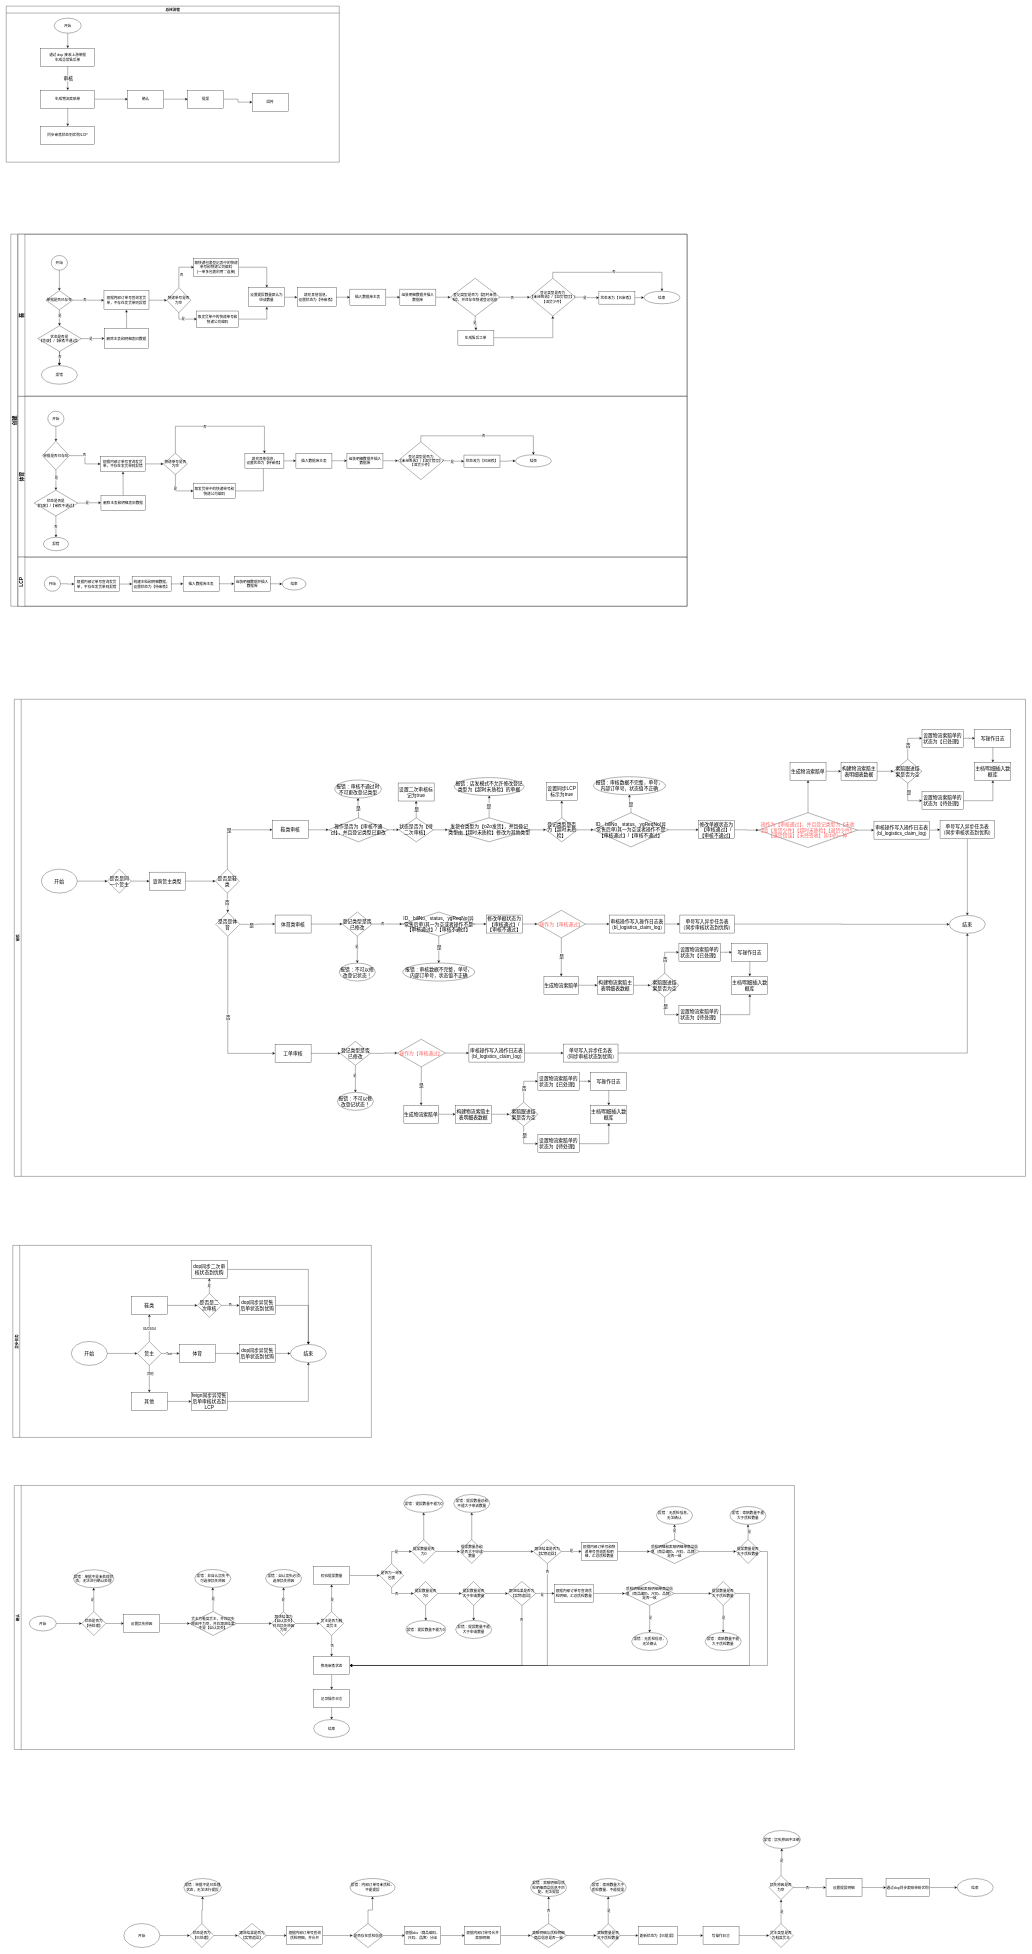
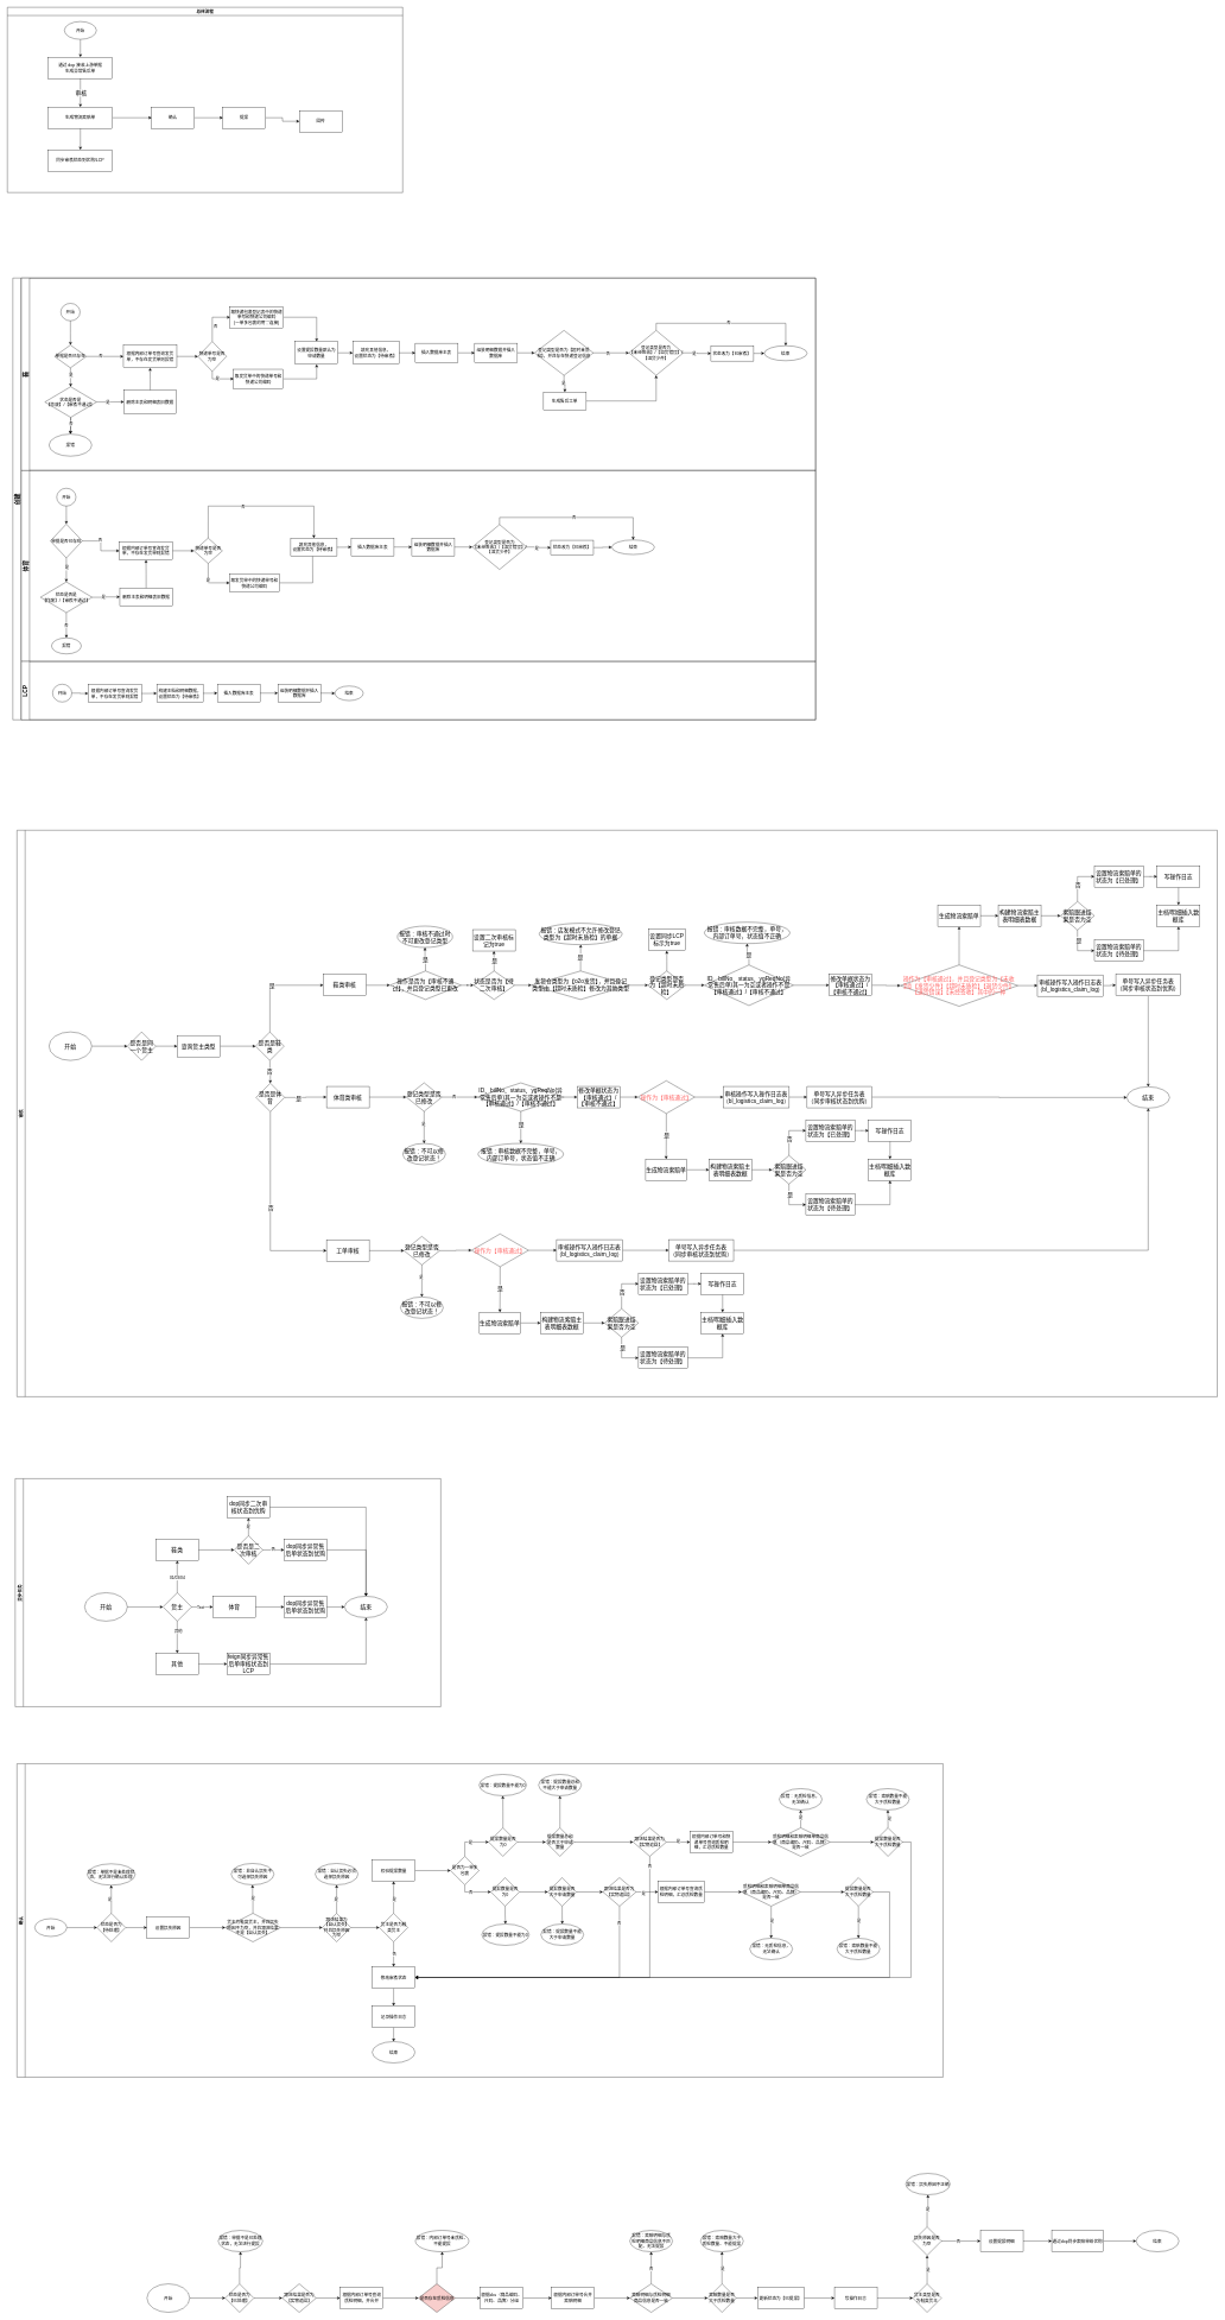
- <mxCell id="385" value="是否存在质检信息" style="rhombus;whiteSpace=wrap;html=1;" vertex="1" parent="1"><mxGeometry x="1174.5" y="6410" width="102.5" height="80" as="geometry" /></mxCell>
+ <mxCell id="385" value="是否存在质检信息" style="rhombus;whiteSpace=wrap;html=1;fillColor=#f8cecc;" vertex="1" parent="1"><mxGeometry x="1174.5" y="6410" width="102.5" height="80" as="geometry" /></mxCell>
